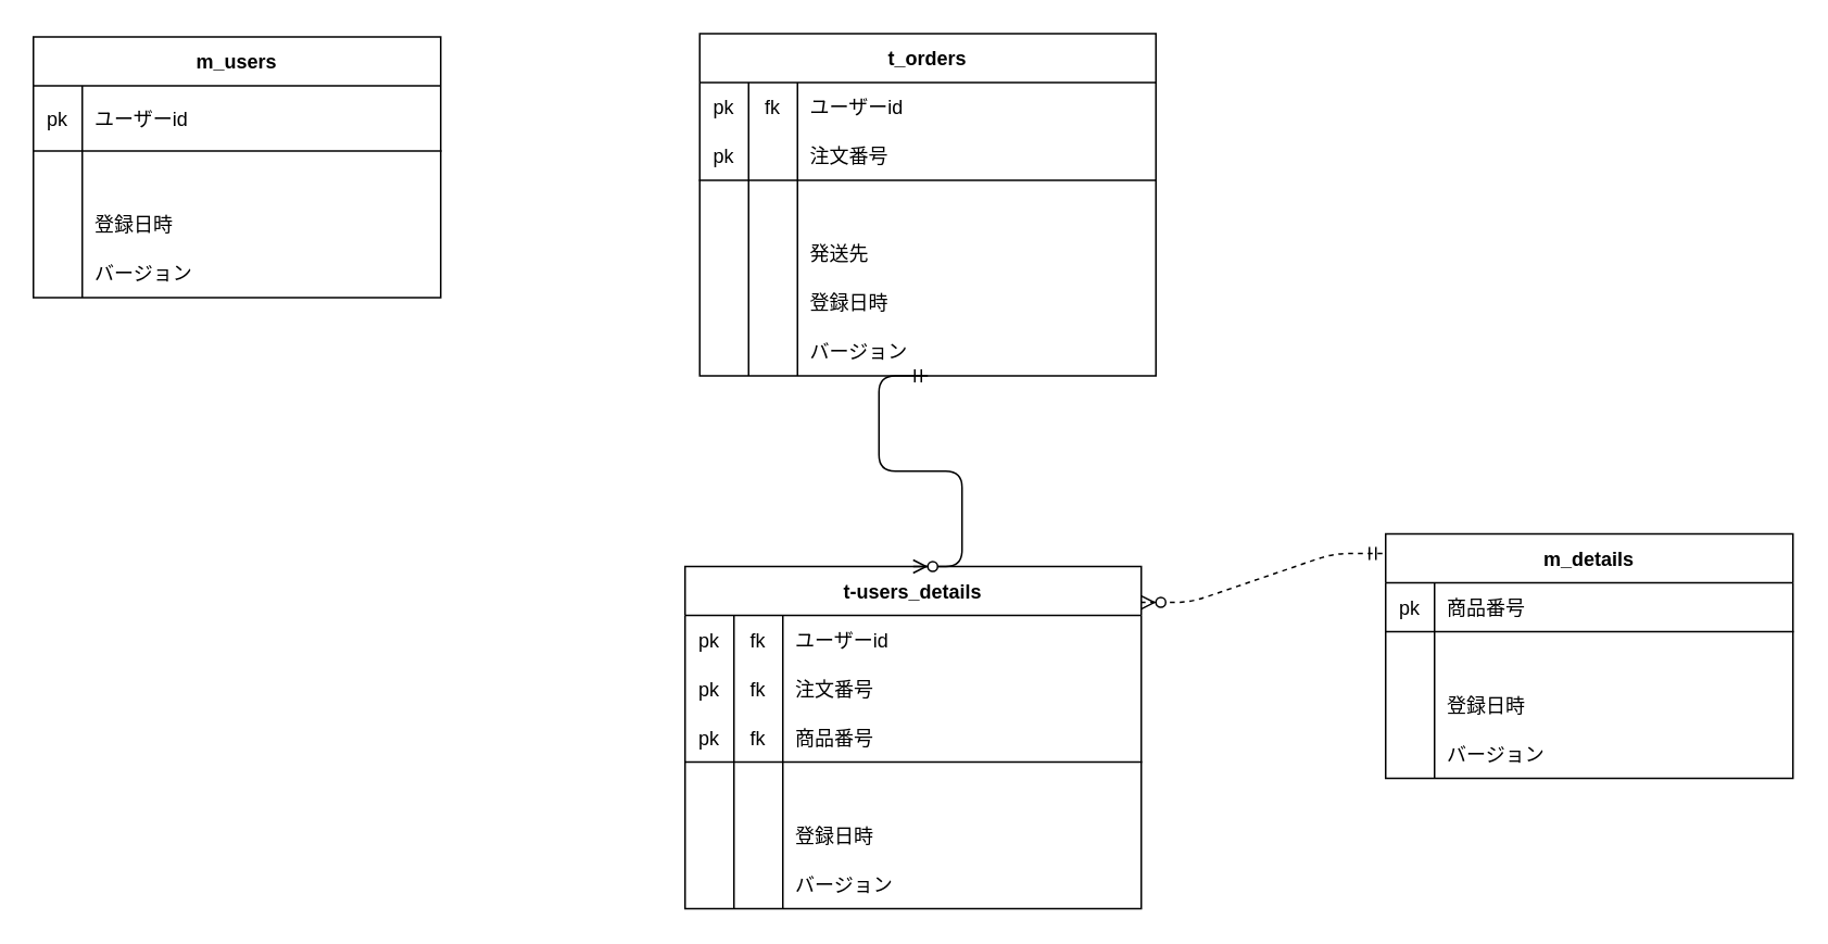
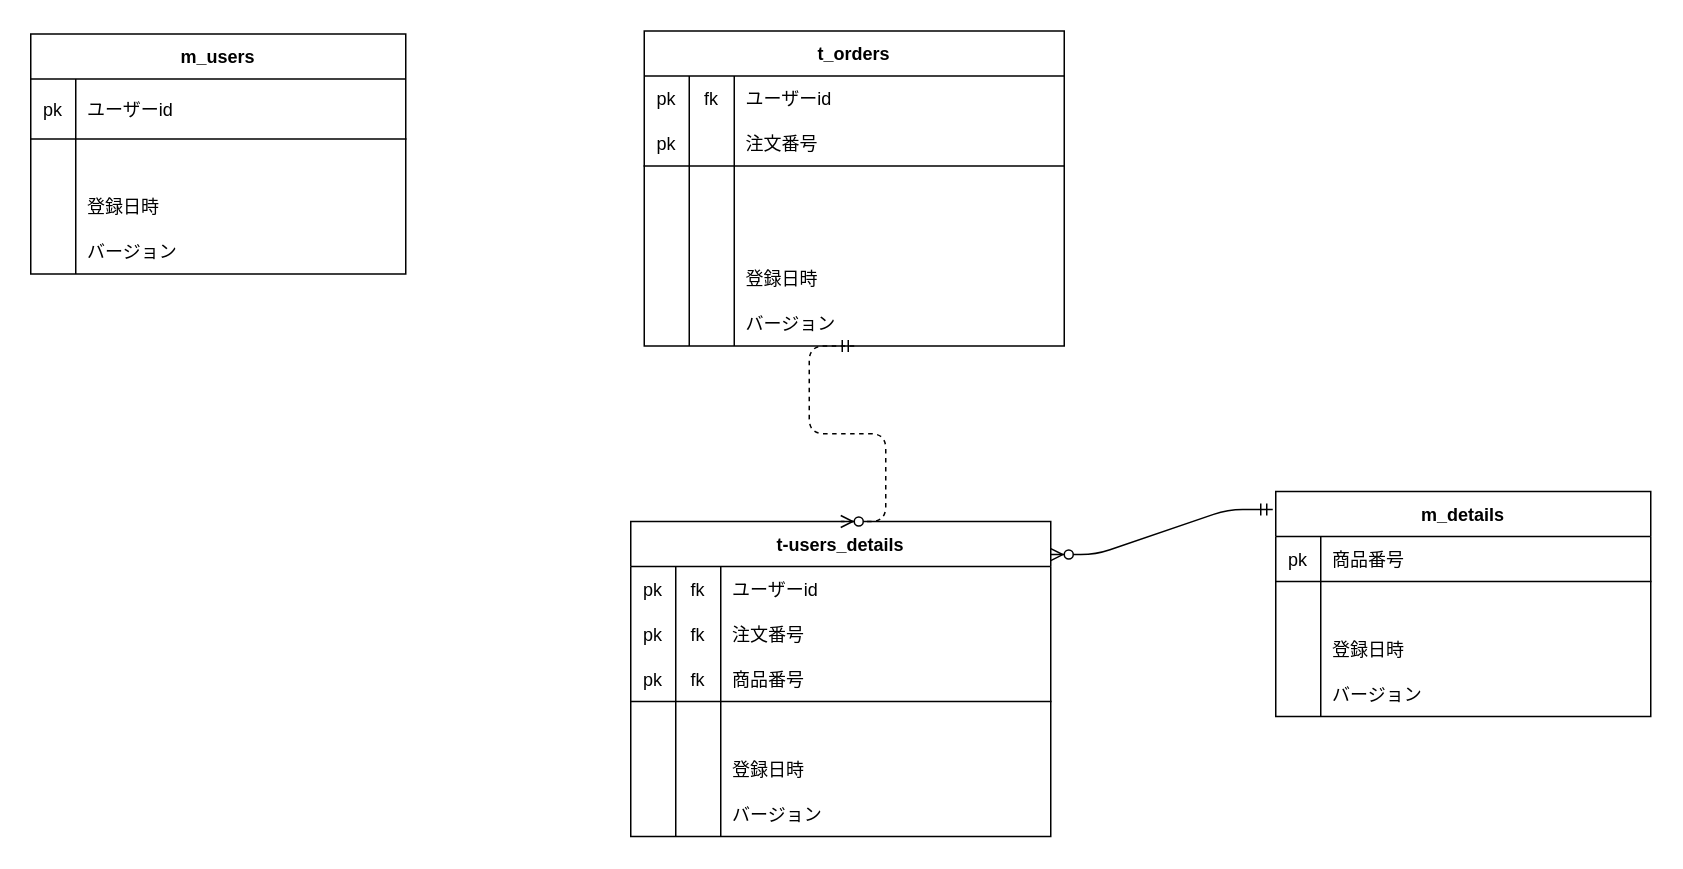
- <mxCell id="41" value="発送先" style="shape=partialRectangle;overflow=hidden;connectable=0;fillColor=none;top=0;left=0;bottom=0;right=0;align=left;spacingLeft=6;" vertex="1" parent="38"><mxGeometry x="60" width="220" height="30" as="geometry" /></mxCell>
- <mxCell id="75" value="" style="edgeStyle=entityRelationEdgeStyle;fontSize=12;html=1;endArrow=ERzeroToMany;startArrow=ERmandOne;entryX=0.5;entryY=0;entryDx=0;entryDy=0;exitX=0.5;exitY=1;exitDx=0;exitDy=0;" edge="1" parent="1" source="26" target="50"><mxGeometry width="100" height="100" relative="1" as="geometry"><mxPoint x="780" y="-163" as="sourcePoint" /><mxPoint x="934" y="-86.03" as="targetPoint" /></mxGeometry></mxCell>
+ <mxCell id="75" value="" style="edgeStyle=entityRelationEdgeStyle;fontSize=12;html=1;endArrow=ERzeroToMany;startArrow=ERmandOne;entryX=0.5;entryY=0;entryDx=0;entryDy=0;exitX=0.5;exitY=1;exitDx=0;exitDy=0;dashed=1;" edge="1" parent="1" source="26" target="50"><mxGeometry width="100" height="100" relative="1" as="geometry"><mxPoint x="780" y="-163" as="sourcePoint" /><mxPoint x="934" y="-86.03" as="targetPoint" /></mxGeometry></mxCell>
- <mxCell id="74" value="" style="edgeStyle=entityRelationEdgeStyle;fontSize=12;html=1;endArrow=ERzeroToMany;startArrow=ERmandOne;exitX=-0.008;exitY=0.08;exitDx=0;exitDy=0;entryX=1;entryY=0.105;entryDx=0;entryDy=0;exitPerimeter=0;entryPerimeter=0;dashed=1;" edge="1" parent="1" source="14" target="50"><mxGeometry width="100" height="100" relative="1" as="geometry"><mxPoint x="320" y="87" as="sourcePoint" /><mxPoint x="390" y="392" as="targetPoint" /></mxGeometry></mxCell>
+ <mxCell id="74" value="" style="edgeStyle=entityRelationEdgeStyle;fontSize=12;html=1;endArrow=ERzeroToMany;startArrow=ERmandOne;exitX=-0.008;exitY=0.08;exitDx=0;exitDy=0;entryX=1;entryY=0.105;entryDx=0;entryDy=0;exitPerimeter=0;entryPerimeter=0;" edge="1" parent="1" source="14" target="50"><mxGeometry width="100" height="100" relative="1" as="geometry"><mxPoint x="320" y="87" as="sourcePoint" /><mxPoint x="390" y="392" as="targetPoint" /></mxGeometry></mxCell>
